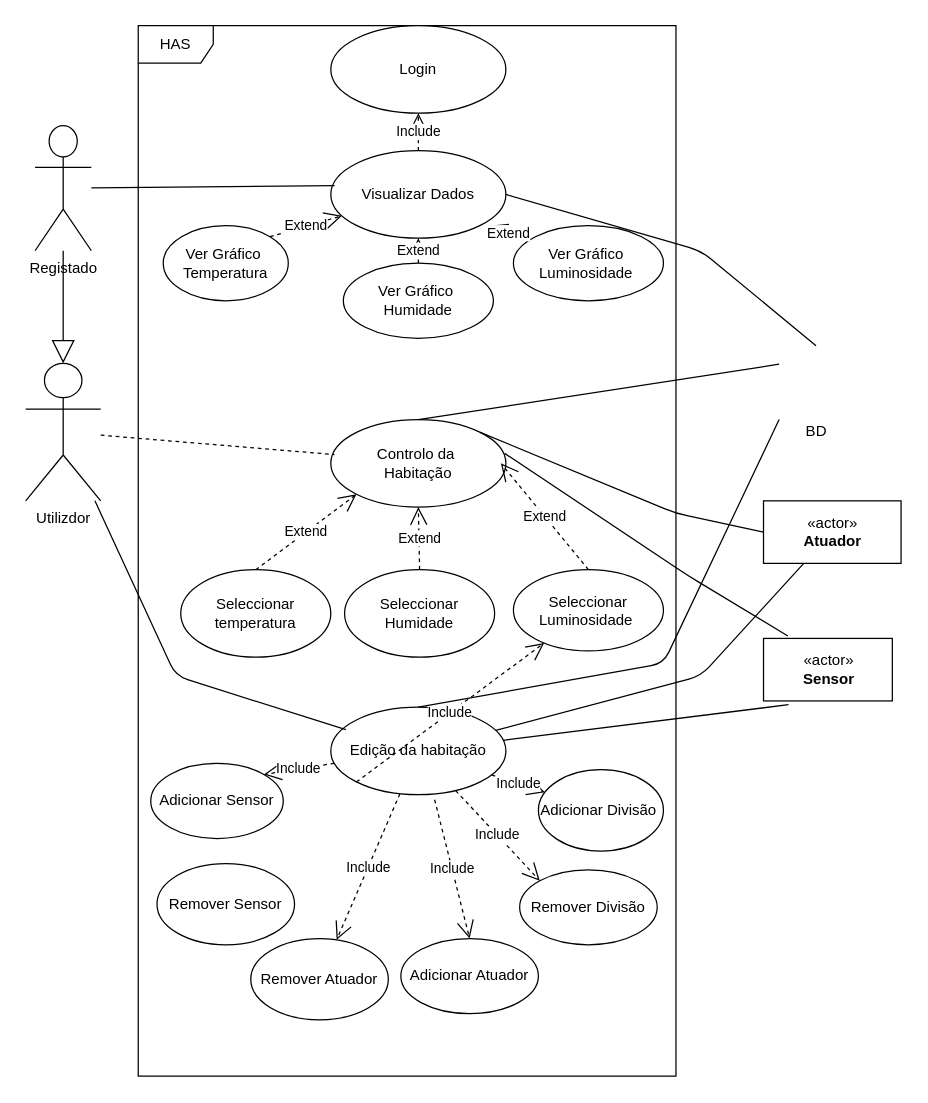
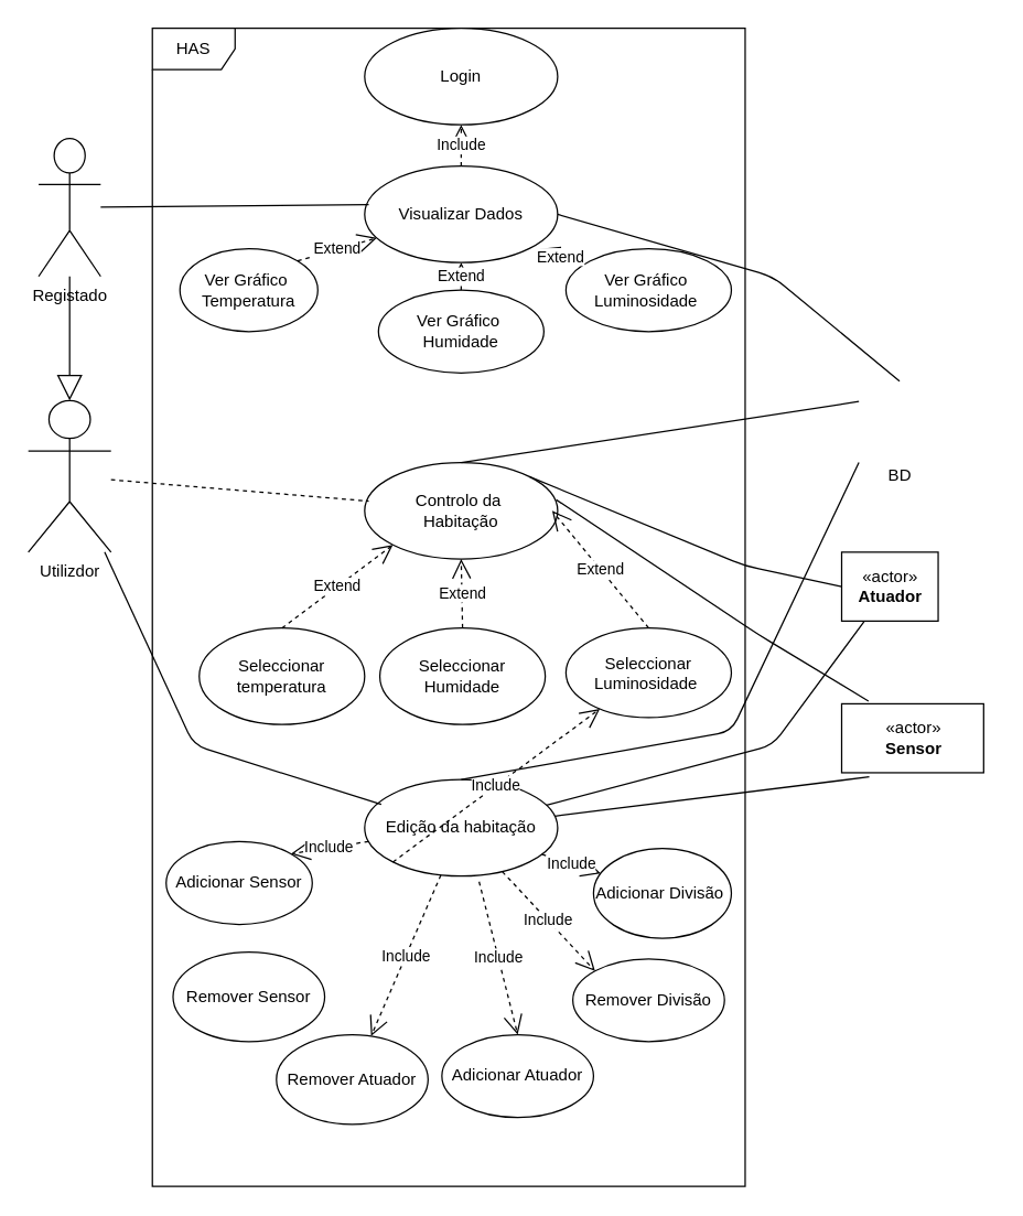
- <mxCell id="46" value="«actor»&lt;br&gt;&lt;b&gt;Atuador&lt;/b&gt;" style="html=1;" vertex="1" parent="1"><mxGeometry x="610" y="400" width="110" height="50" as="geometry" /></mxCell>
+ <mxCell id="46" value="«actor»&lt;br&gt;&lt;b&gt;Atuador&lt;/b&gt;" style="html=1;" vertex="1" parent="1"><mxGeometry x="610" y="400" width="70" height="50" as="geometry" /></mxCell>
